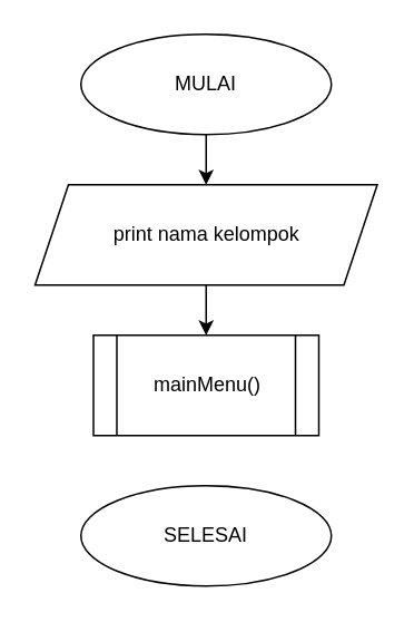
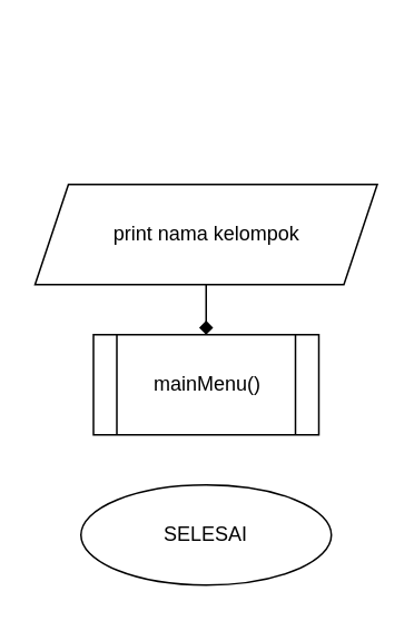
- <mxCell id="3" value="MULAI" style="ellipse;whiteSpace=wrap;html=1;" vertex="1" parent="1"><mxGeometry x="48" y="20" width="150" height="60" as="geometry" /></mxCell>
- <mxCell id="2" style="edgeStyle=orthogonalEdgeStyle;rounded=0;orthogonalLoop=1;jettySize=auto;html=1;exitX=0.5;exitY=1;exitDx=0;exitDy=0;entryX=0.5;entryY=0;entryDx=0;entryDy=0;" edge="1" parent="1" source="3" target="7"><mxGeometry relative="1" as="geometry"><mxPoint x="123" y="110" as="targetPoint" /><Array as="points" /></mxGeometry></mxCell>
- <mxCell id="4" style="edgeStyle=orthogonalEdgeStyle;rounded=0;orthogonalLoop=1;jettySize=auto;html=1;exitX=0.5;exitY=1;exitDx=0;exitDy=0;" edge="1" parent="1" source="7" target="5"><mxGeometry relative="1" as="geometry"><mxPoint x="123" y="170" as="sourcePoint" /></mxGeometry></mxCell>
+ <mxCell id="4" style="edgeStyle=orthogonalEdgeStyle;rounded=0;orthogonalLoop=1;jettySize=auto;html=1;exitX=0.5;exitY=1;exitDx=0;exitDy=0;endArrow=diamond;" edge="1" parent="1" source="7" target="5"><mxGeometry relative="1" as="geometry"><mxPoint x="123" y="170" as="sourcePoint" /></mxGeometry></mxCell>
